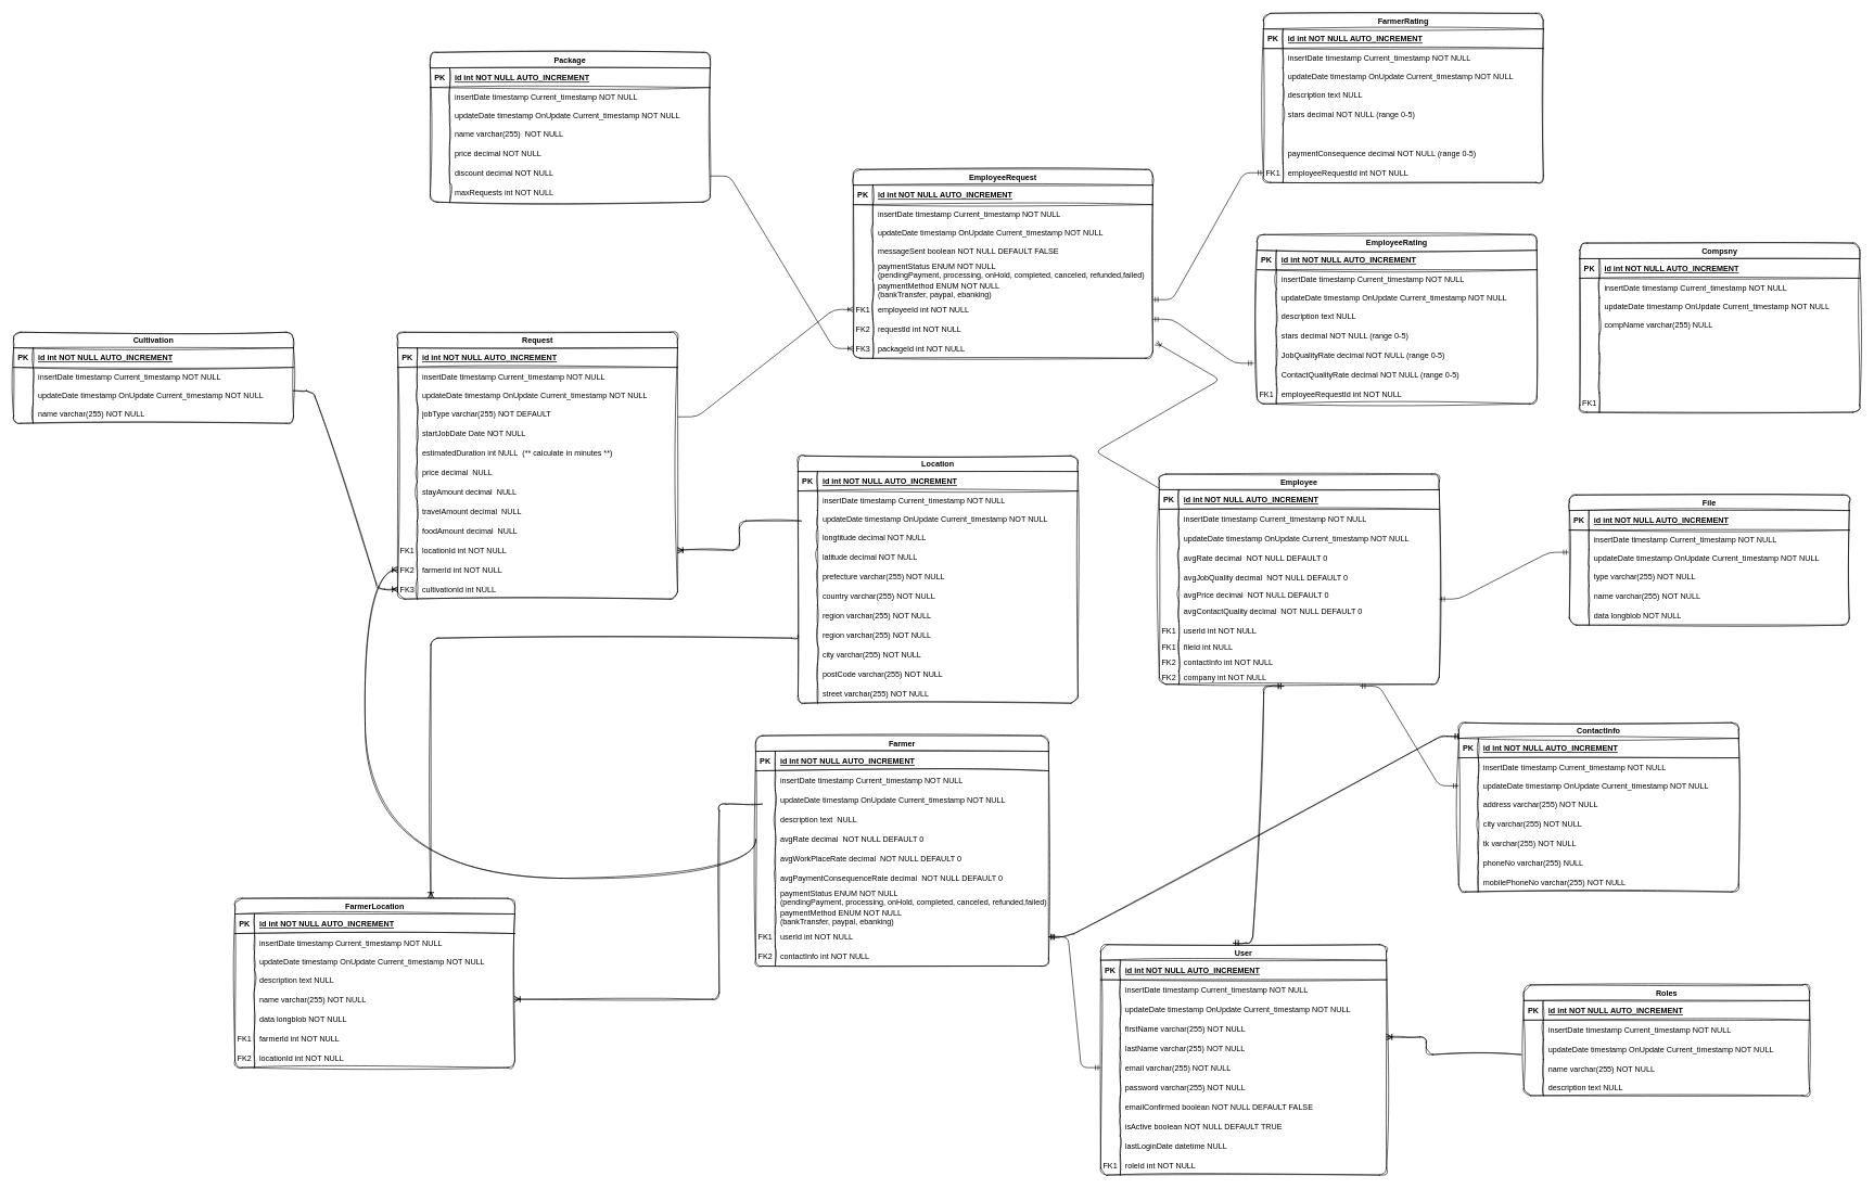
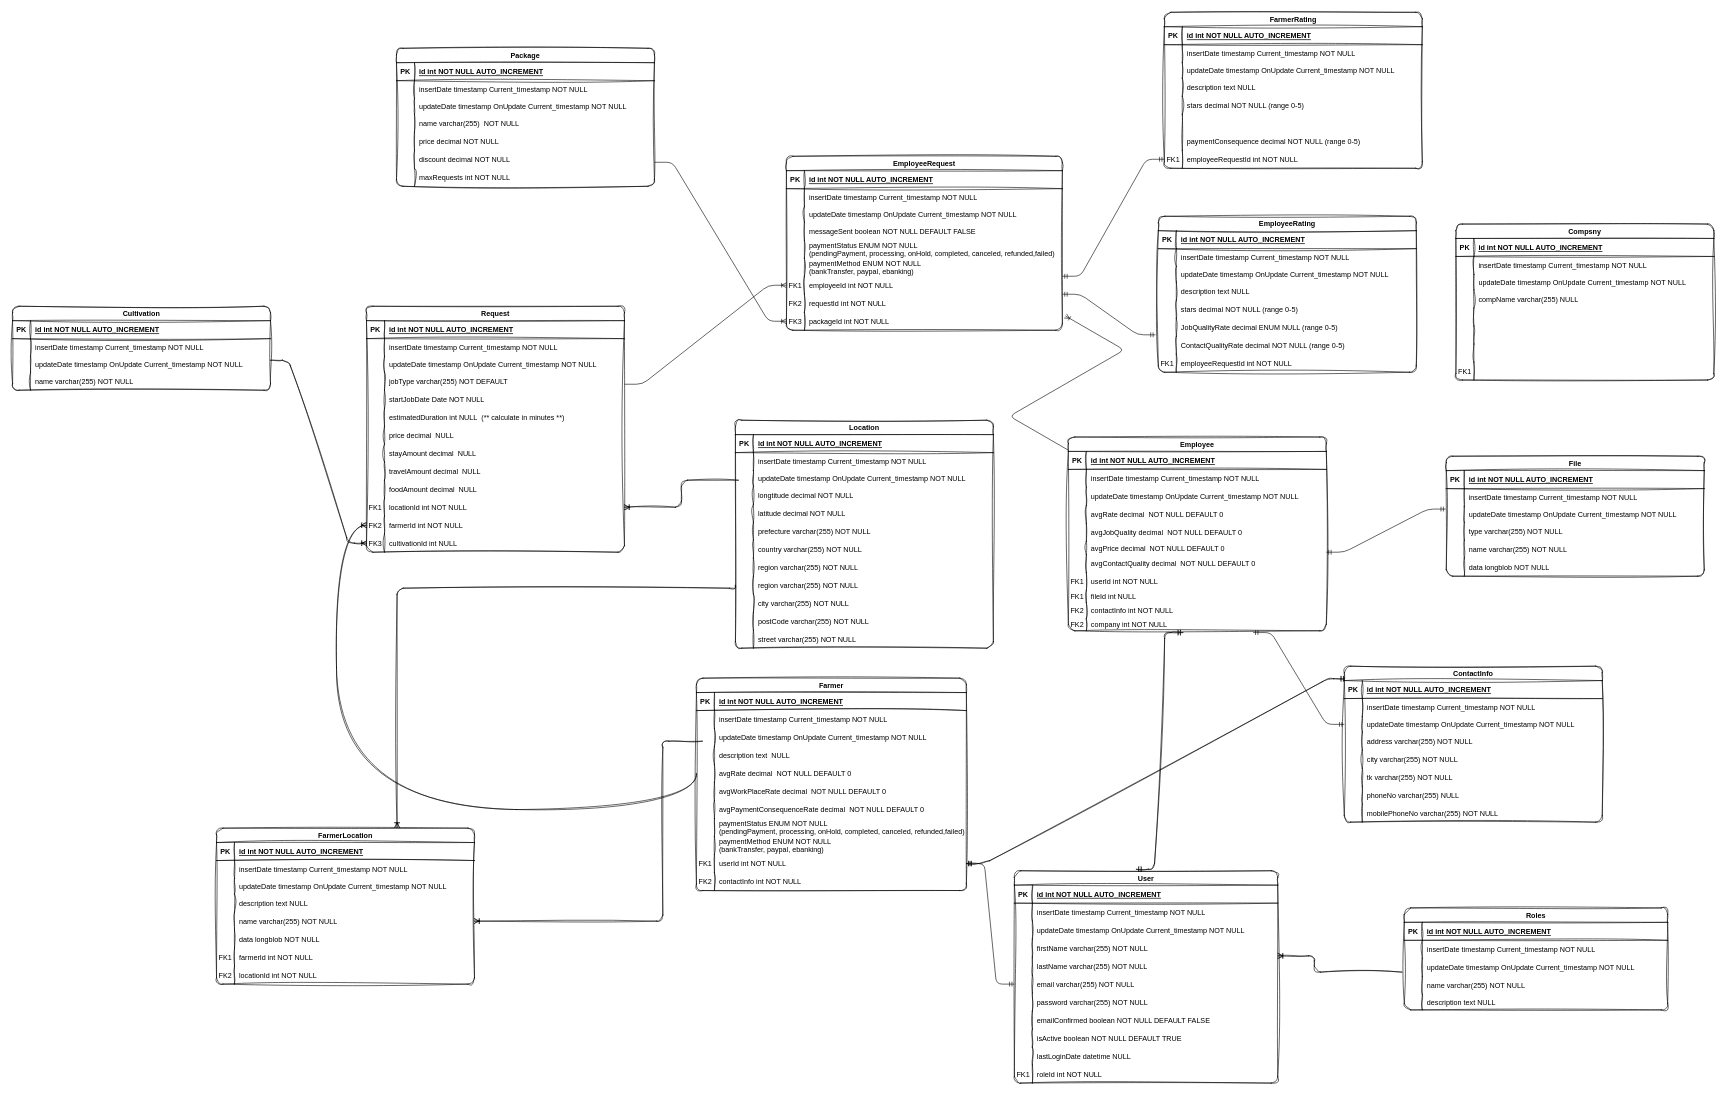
- <mxCell id="378" value="JobQualityRate decimal NOT NULL (range 0-5)" style="shape=partialRectangle;overflow=hidden;connectable=0;fillColor=none;top=0;left=0;bottom=0;right=0;align=left;spacingLeft=6;rounded=1;sketch=1;curveFitting=1;jiggle=2;labelBackgroundColor=none;" parent="376" vertex="1"><mxGeometry x="30" width="400" height="30" as="geometry"><mxRectangle width="400" height="30" as="alternateBounds" /></mxGeometry></mxCell>
+ <mxCell id="378" value="JobQualityRate decimal ENUM NULL (range 0-5)" style="shape=partialRectangle;overflow=hidden;connectable=0;fillColor=none;top=0;left=0;bottom=0;right=0;align=left;spacingLeft=6;rounded=1;sketch=1;curveFitting=1;jiggle=2;labelBackgroundColor=none;" parent="376" vertex="1"><mxGeometry x="30" width="400" height="30" as="geometry"><mxRectangle width="400" height="30" as="alternateBounds" /></mxGeometry></mxCell>
